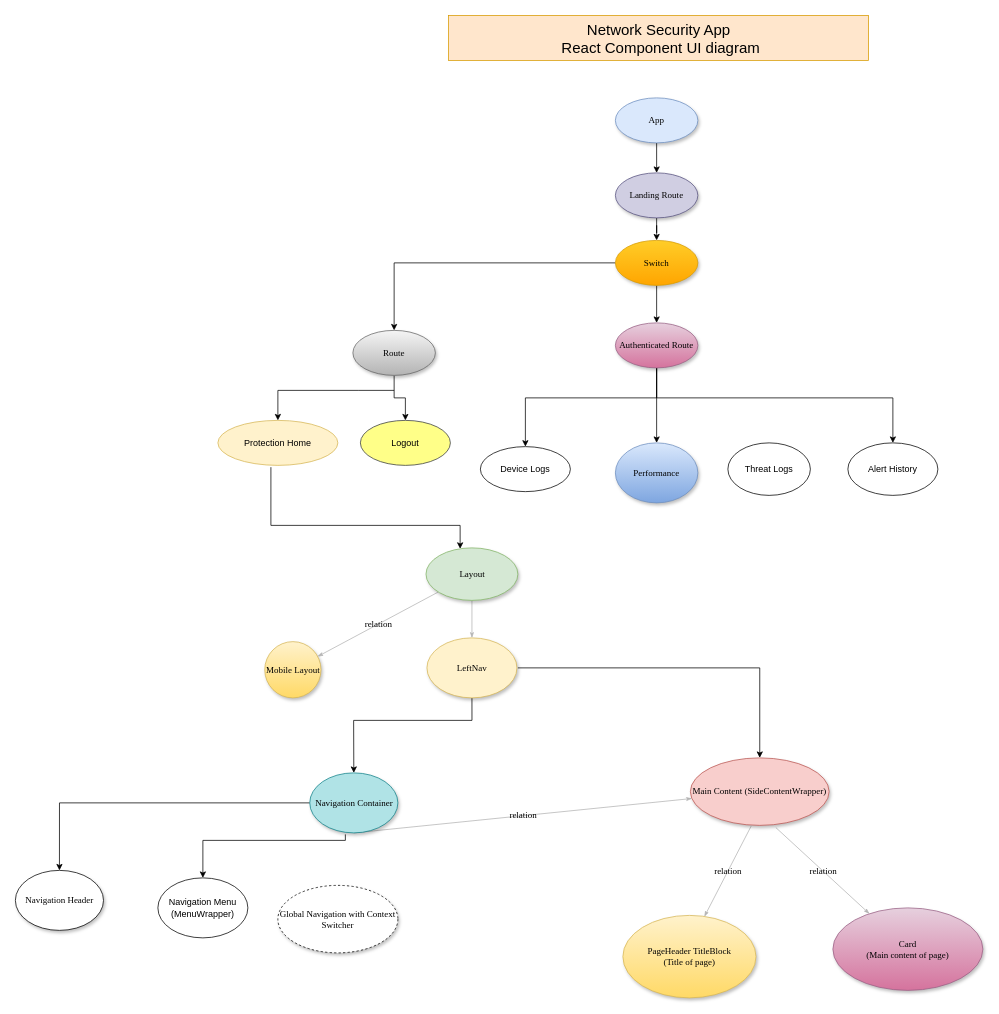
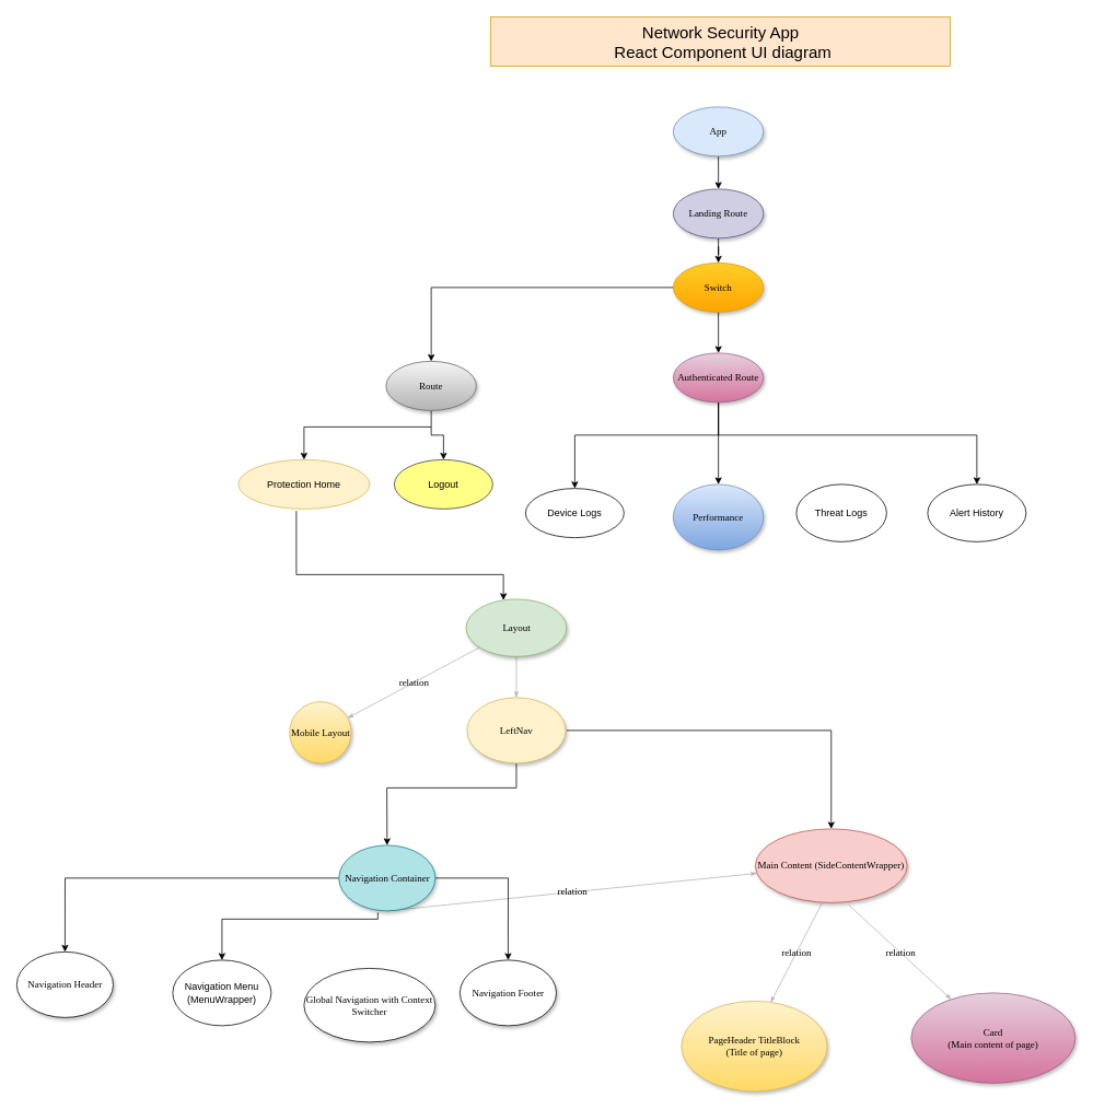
+ <mxCell id="38" value="" style="edgeStyle=orthogonalEdgeStyle;rounded=0;orthogonalLoop=1;jettySize=auto;html=1;" edge="1" parent="1" source="39" target="42"><mxGeometry relative="1" as="geometry" /></mxCell>
+ <mxCell id="42" value="Navigation Footer" style="ellipse;whiteSpace=wrap;html=1;rounded=0;shadow=1;comic=0;labelBackgroundColor=none;strokeWidth=1;fontFamily=Verdana;fontSize=12;align=center;" vertex="1" parent="1"><mxGeometry x="560" y="1170" width="117.5" height="80" as="geometry" /></mxCell>
- <mxCell id="34" value="&lt;span&gt;Global Navigation with Context Switcher&lt;/span&gt;" style="ellipse;whiteSpace=wrap;html=1;rounded=0;shadow=1;comic=0;labelBackgroundColor=none;strokeWidth=1;fontFamily=Verdana;fontSize=12;align=center;dashed=1;" vertex="1" parent="1"><mxGeometry x="370" y="1180" width="160" height="90" as="geometry" /></mxCell>
+ <mxCell id="34" value="&lt;span&gt;Global Navigation with Context Switcher&lt;/span&gt;" style="ellipse;whiteSpace=wrap;html=1;rounded=0;shadow=1;comic=0;labelBackgroundColor=none;strokeWidth=1;fontFamily=Verdana;fontSize=12;align=center;" vertex="1" parent="1"><mxGeometry x="370" y="1180" width="160" height="90" as="geometry" /></mxCell>
